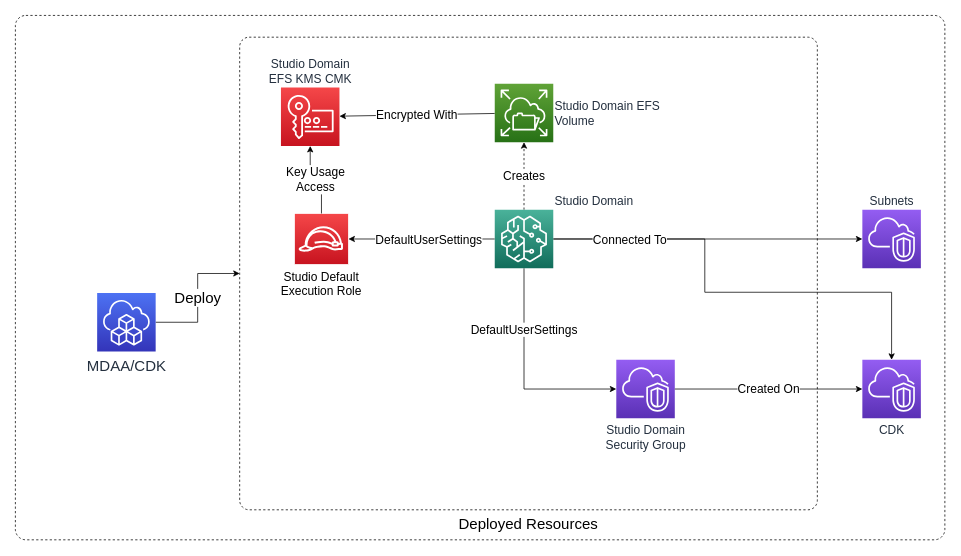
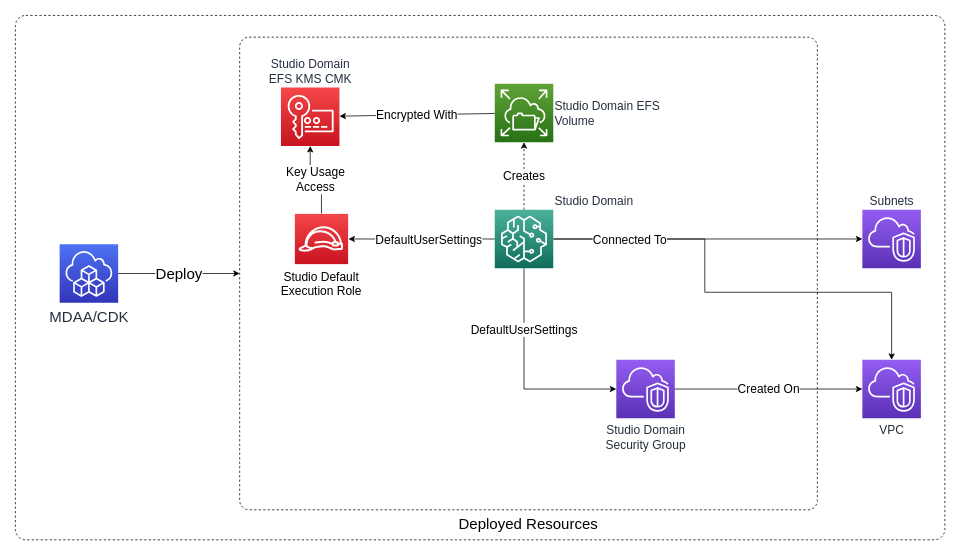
- <mxCell id="5" value="MDAA/CDK" style="sketch=0;points=[[0,0,0],[0.25,0,0],[0.5,0,0],[0.75,0,0],[1,0,0],[0,1,0],[0.25,1,0],[0.5,1,0],[0.75,1,0],[1,1,0],[0,0.25,0],[0,0.5,0],[0,0.75,0],[1,0.25,0],[1,0.5,0],[1,0.75,0]];outlineConnect=0;fontColor=#232F3E;gradientColor=#4D72F3;gradientDirection=north;fillColor=#3334B9;strokeColor=#ffffff;dashed=0;verticalLabelPosition=bottom;verticalAlign=top;align=center;html=1;fontSize=20;fontStyle=0;aspect=fixed;shape=mxgraph.aws4.resourceIcon;resIcon=mxgraph.aws4.cloud_development_kit;" parent="1" vertex="1"><mxGeometry x="129" y="390" width="78" height="78" as="geometry" /></mxCell>
+ <mxCell id="5" value="MDAA/CDK" style="sketch=0;points=[[0,0,0],[0.25,0,0],[0.5,0,0],[0.75,0,0],[1,0,0],[0,1,0],[0.25,1,0],[0.5,1,0],[0.75,1,0],[1,1,0],[0,0.25,0],[0,0.5,0],[0,0.75,0],[1,0.25,0],[1,0.5,0],[1,0.75,0]];outlineConnect=0;fontColor=#232F3E;gradientColor=#4D72F3;gradientDirection=north;fillColor=#3334B9;strokeColor=#ffffff;dashed=0;verticalLabelPosition=bottom;verticalAlign=top;align=center;html=1;fontSize=20;fontStyle=0;aspect=fixed;shape=mxgraph.aws4.resourceIcon;resIcon=mxgraph.aws4.cloud_development_kit;" parent="1" vertex="1"><mxGeometry x="79" y="325" width="78" height="78" as="geometry" /></mxCell>
- <mxCell id="9" value="CDK" style="sketch=0;points=[[0,0,0],[0.25,0,0],[0.5,0,0],[0.75,0,0],[1,0,0],[0,1,0],[0.25,1,0],[0.5,1,0],[0.75,1,0],[1,1,0],[0,0.25,0],[0,0.5,0],[0,0.75,0],[1,0.25,0],[1,0.5,0],[1,0.75,0]];outlineConnect=0;fontColor=#232F3E;gradientColor=#945DF2;gradientDirection=north;fillColor=#5A30B5;strokeColor=#ffffff;dashed=0;verticalLabelPosition=bottom;verticalAlign=top;align=center;html=1;fontSize=16;fontStyle=0;aspect=fixed;shape=mxgraph.aws4.resourceIcon;resIcon=mxgraph.aws4.vpc;" parent="1" vertex="1"><mxGeometry x="1149" y="479" width="78" height="78" as="geometry" /></mxCell>
+ <mxCell id="9" value="VPC" style="sketch=0;points=[[0,0,0],[0.25,0,0],[0.5,0,0],[0.75,0,0],[1,0,0],[0,1,0],[0.25,1,0],[0.5,1,0],[0.75,1,0],[1,1,0],[0,0.25,0],[0,0.5,0],[0,0.75,0],[1,0.25,0],[1,0.5,0],[1,0.75,0]];outlineConnect=0;fontColor=#232F3E;gradientColor=#945DF2;gradientDirection=north;fillColor=#5A30B5;strokeColor=#ffffff;dashed=0;verticalLabelPosition=bottom;verticalAlign=top;align=center;html=1;fontSize=16;fontStyle=0;aspect=fixed;shape=mxgraph.aws4.resourceIcon;resIcon=mxgraph.aws4.vpc;" parent="1" vertex="1"><mxGeometry x="1149" y="479" width="78" height="78" as="geometry" /></mxCell>
